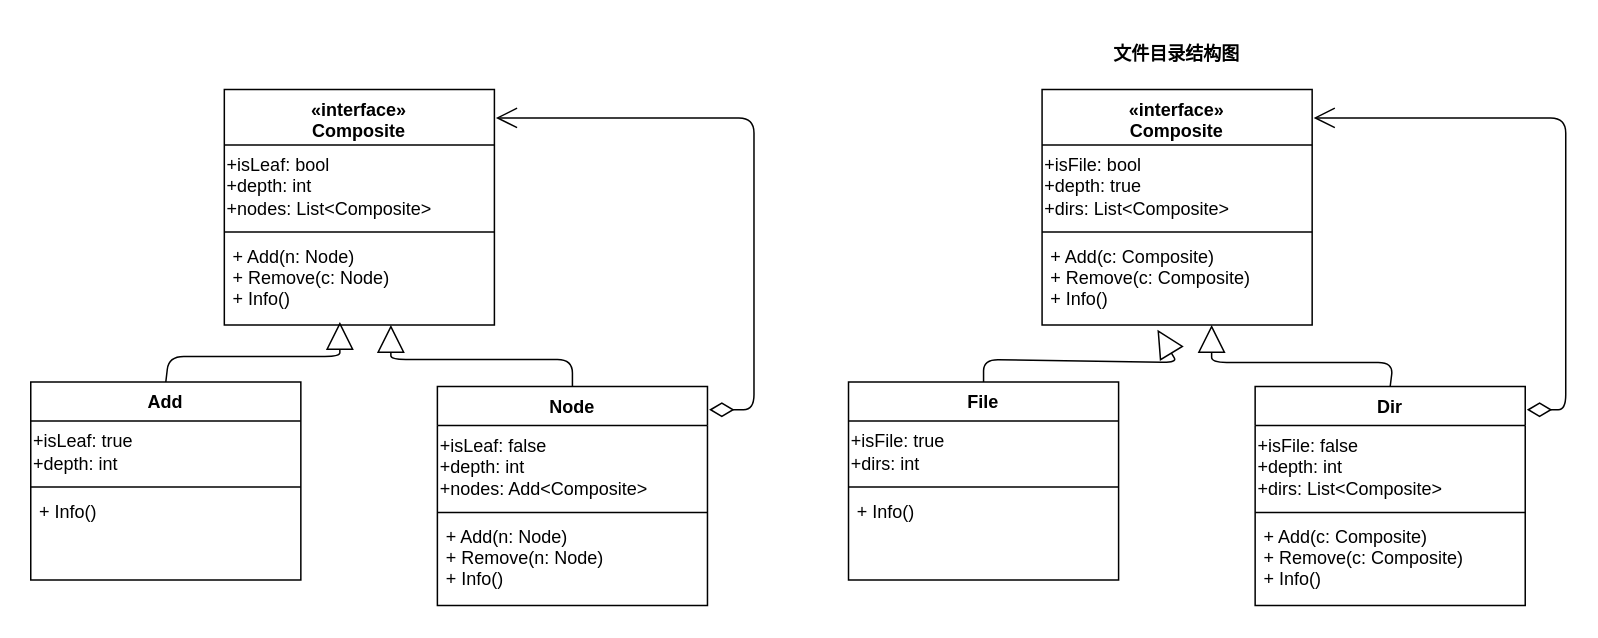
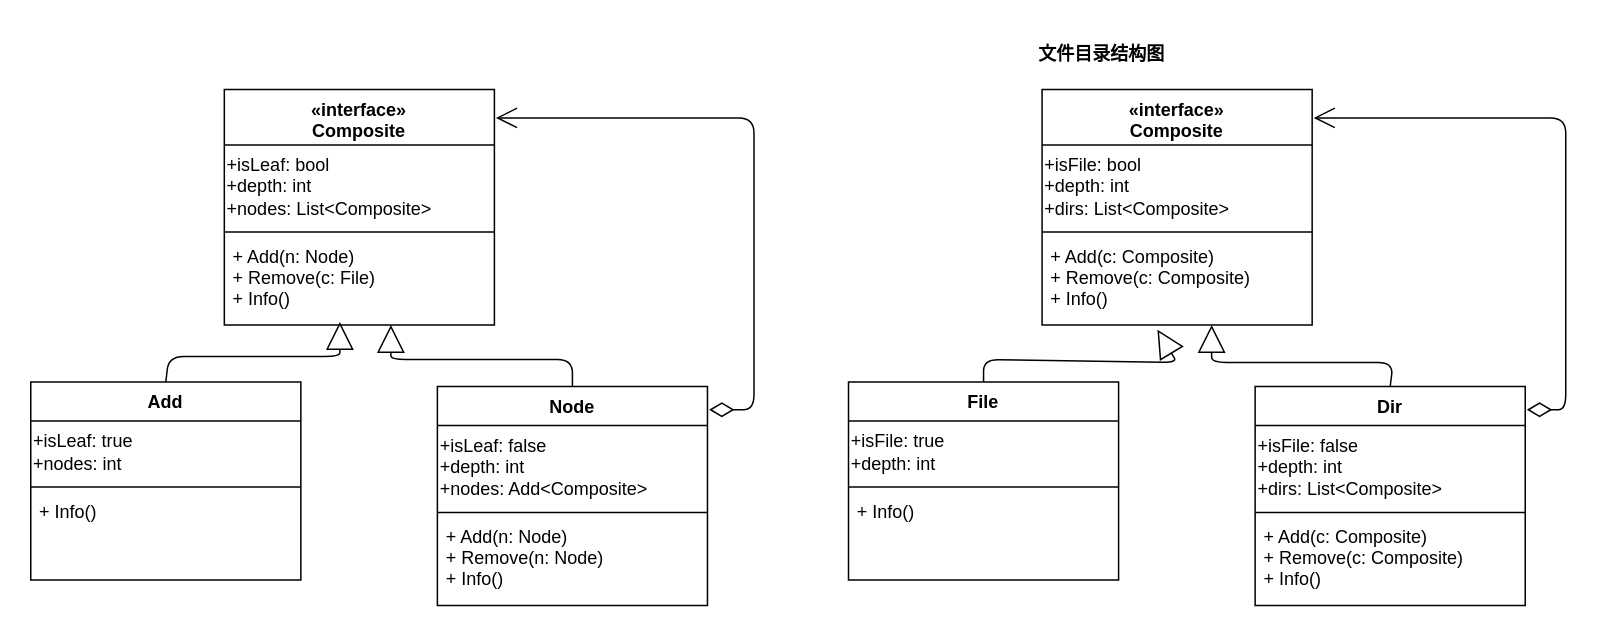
- <mxCell id="17" value="文件目录结构图" style="text;align=center;fontStyle=1;verticalAlign=middle;spacingLeft=3;spacingRight=3;strokeColor=none;rotatable=0;points=[[0,0.5],[1,0.5]];portConstraint=eastwest;" parent="1" vertex="1"><mxGeometry x="724" y="20" width="120" height="30" as="geometry" /></mxCell>
+ <mxCell id="17" value="文件目录结构图" style="text;align=center;fontStyle=1;verticalAlign=middle;spacingLeft=3;spacingRight=3;strokeColor=none;rotatable=0;points=[[0,0.5],[1,0.5]];portConstraint=eastwest;" parent="1" vertex="1"><mxGeometry x="674" y="20" width="120" height="30" as="geometry" /></mxCell>
- <mxCell id="19" value="+isFile: bool&lt;br&gt;+depth: true&lt;br&gt;+dirs: List&amp;lt;Composite&amp;gt;" style="text;html=1;align=left;verticalAlign=middle;resizable=0;points=[];autosize=1;strokeColor=none;fillColor=none;" parent="18" vertex="1"><mxGeometry y="37" width="180" height="55" as="geometry" /></mxCell>
+ <mxCell id="19" value="+isFile: bool&lt;br&gt;+depth: int&lt;br&gt;+dirs: List&amp;lt;Composite&amp;gt;" style="text;html=1;align=left;verticalAlign=middle;resizable=0;points=[];autosize=1;strokeColor=none;fillColor=none;" parent="18" vertex="1"><mxGeometry y="37" width="180" height="55" as="geometry" /></mxCell>
- <mxCell id="5" value="+ Add(n: Node)&#10;+ Remove(c: Node)&#10;+ Info()" style="text;strokeColor=none;fillColor=none;align=left;verticalAlign=top;spacingLeft=4;spacingRight=4;overflow=hidden;rotatable=0;points=[[0,0.5],[1,0.5]];portConstraint=eastwest;" parent="2" vertex="1"><mxGeometry y="98" width="180" height="59" as="geometry" /></mxCell>
+ <mxCell id="5" value="+ Add(n: Node)&#10;+ Remove(c: File)&#10;+ Info()" style="text;strokeColor=none;fillColor=none;align=left;verticalAlign=top;spacingLeft=4;spacingRight=4;overflow=hidden;rotatable=0;points=[[0,0.5],[1,0.5]];portConstraint=eastwest;" parent="2" vertex="1"><mxGeometry y="98" width="180" height="59" as="geometry" /></mxCell>
- <mxCell id="7" value="+isLeaf: true&lt;br&gt;+depth: int" style="text;html=1;align=left;verticalAlign=middle;resizable=0;points=[];autosize=1;strokeColor=none;fillColor=none;" parent="6" vertex="1"><mxGeometry y="26" width="180" height="41" as="geometry" /></mxCell>
+ <mxCell id="7" value="+isLeaf: true&lt;br&gt;+nodes: int" style="text;html=1;align=left;verticalAlign=middle;resizable=0;points=[];autosize=1;strokeColor=none;fillColor=none;" parent="6" vertex="1"><mxGeometry y="26" width="180" height="41" as="geometry" /></mxCell>
- <mxCell id="23" value="+isFile: true&lt;br&gt;+dirs: int" style="text;html=1;align=left;verticalAlign=middle;resizable=0;points=[];autosize=1;strokeColor=none;fillColor=none;" parent="22" vertex="1"><mxGeometry y="26" width="180" height="41" as="geometry" /></mxCell>
+ <mxCell id="23" value="+isFile: true&lt;br&gt;+depth: int" style="text;html=1;align=left;verticalAlign=middle;resizable=0;points=[];autosize=1;strokeColor=none;fillColor=none;" parent="22" vertex="1"><mxGeometry y="26" width="180" height="41" as="geometry" /></mxCell>
